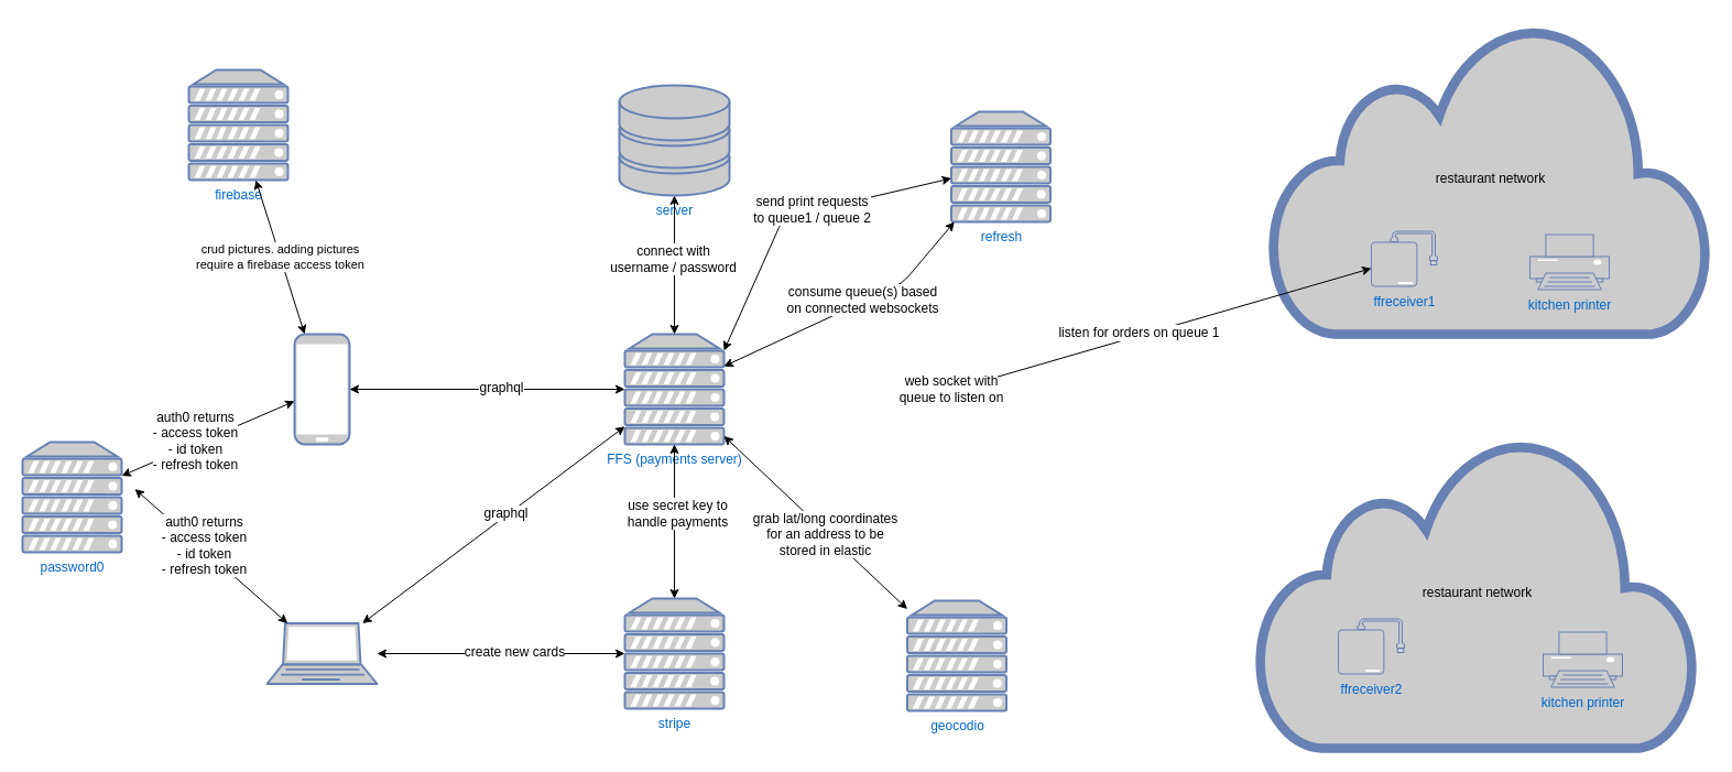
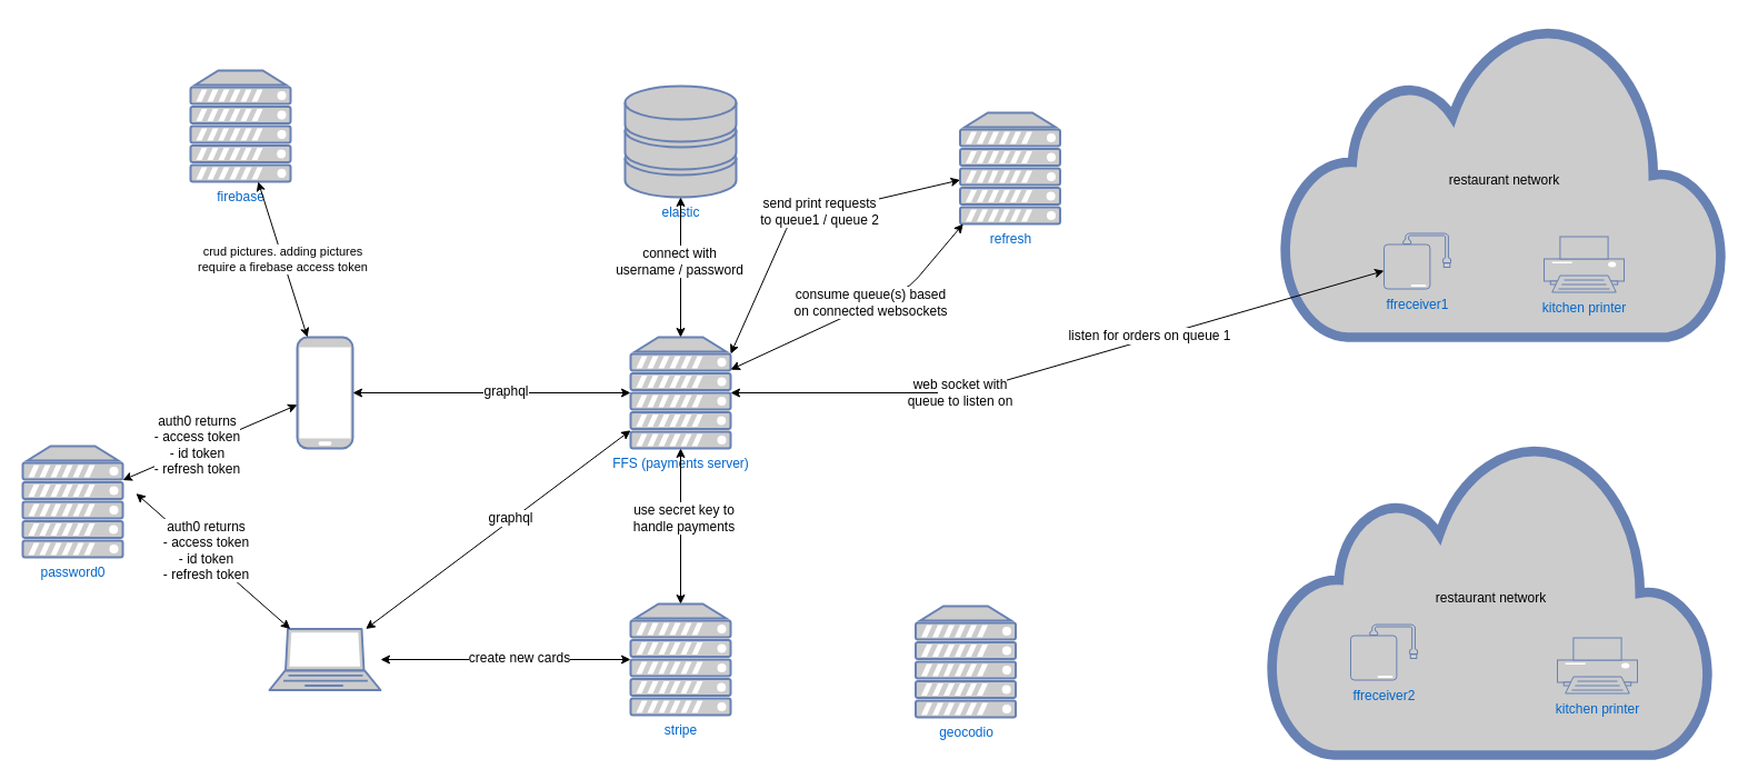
- <mxCell id="5" value="server" style="fontColor=#0066CC;verticalAlign=top;verticalLabelPosition=bottom;labelPosition=center;align=center;html=1;outlineConnect=0;fillColor=#CCCCCC;strokeColor=#6881B3;gradientColor=none;gradientDirection=north;strokeWidth=2;shape=mxgraph.networks.storage;" vertex="1" parent="1"><mxGeometry x="562" y="77" width="100" height="100" as="geometry" /></mxCell>
+ <mxCell id="5" value="elastic" style="fontColor=#0066CC;verticalAlign=top;verticalLabelPosition=bottom;labelPosition=center;align=center;html=1;outlineConnect=0;fillColor=#CCCCCC;strokeColor=#6881B3;gradientColor=none;gradientDirection=north;strokeWidth=2;shape=mxgraph.networks.storage;" vertex="1" parent="1"><mxGeometry x="562" y="77" width="100" height="100" as="geometry" /></mxCell>
+ <mxCell id="31" value="" style="endArrow=classic;startArrow=none;html=1;strokeColor=#000000;endFill=1;startFill=0;" edge="1" parent="1" source="42" target="7"><mxGeometry width="50" height="50" relative="1" as="geometry"><mxPoint x="963" y="353" as="sourcePoint" /><mxPoint x="711" y="365" as="targetPoint" /><Array as="points" /></mxGeometry></mxCell>
- <mxCell id="20" value="" style="endArrow=classic;startArrow=classic;html=1;" edge="1" parent="1" source="7" target="8"><mxGeometry width="50" height="50" relative="1" as="geometry"><mxPoint x="911.833" y="449" as="sourcePoint" /><mxPoint x="807" y="602.415" as="targetPoint" /><Array as="points" /></mxGeometry></mxCell>
- <mxCell id="21" value="grab lat/long coordinates&lt;br&gt;for an address to be&lt;br&gt;stored in elastic" style="text;html=1;resizable=0;points=[];align=center;verticalAlign=middle;labelBackgroundColor=#ffffff;" vertex="1" connectable="0" parent="20"><mxGeometry x="0.114" y="-2" relative="1" as="geometry"><mxPoint as="offset" /></mxGeometry></mxCell>
